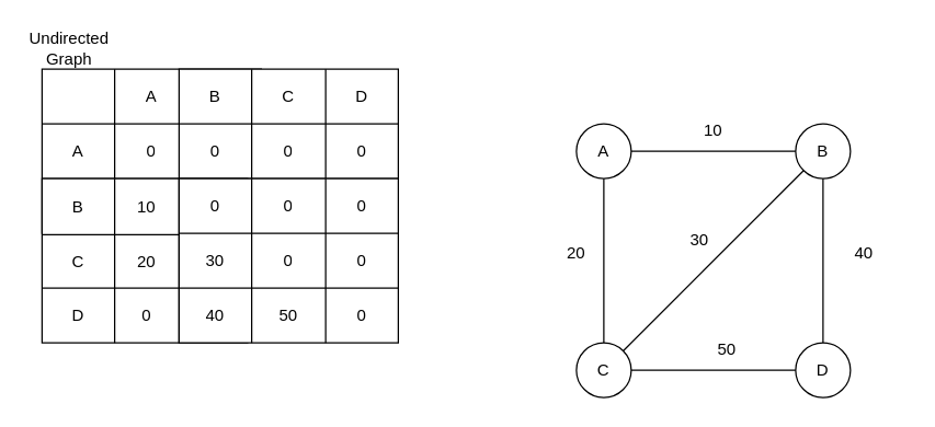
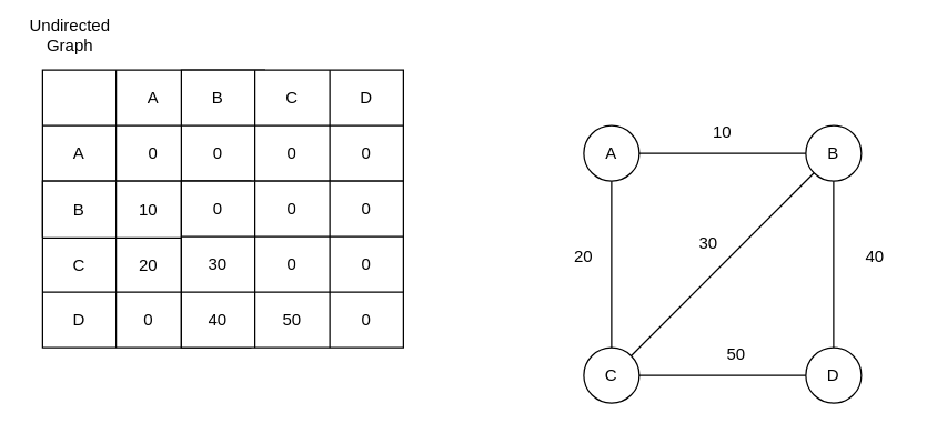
- <mxCell id="54" value="Undirected Graph" style="text;strokeColor=none;align=center;fillColor=none;html=1;verticalAlign=middle;whiteSpace=wrap;rounded=0;" vertex="1" parent="1"><mxGeometry x="20" y="20" width="60" height="30" as="geometry" /></mxCell>
+ <mxCell id="54" value="Undirected Graph" style="text;strokeColor=none;align=center;fillColor=none;html=1;verticalAlign=middle;whiteSpace=wrap;rounded=0;" vertex="1" parent="1"><mxGeometry x="20" y="10" width="60" height="30" as="geometry" /></mxCell>
